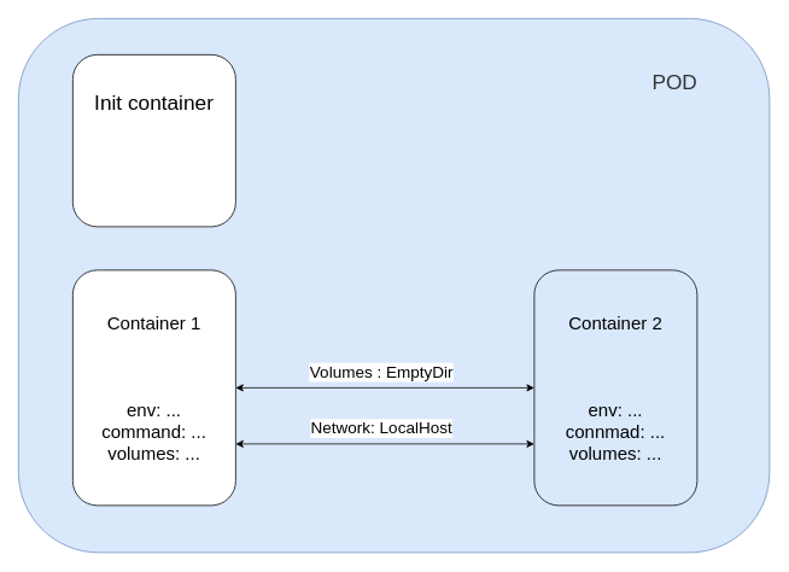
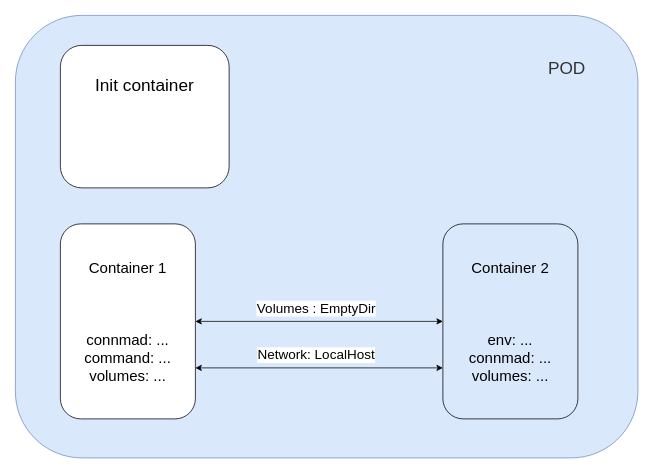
- <mxCell id="9" value="&lt;font style=&quot;font-size: 23px;&quot;&gt;POD&lt;/font&gt;" style="text;html=1;align=center;verticalAlign=middle;resizable=0;points=[];autosize=1;fillColor=none;fontColor=#333333;strokeColor=none;" vertex="1" parent="1"><mxGeometry x="710" y="70" width="70" height="40" as="geometry" /></mxCell>
+ <mxCell id="9" value="&lt;font style=&quot;font-size: 23px;&quot;&gt;POD&lt;/font&gt;" style="text;html=1;align=center;verticalAlign=middle;resizable=0;points=[];autosize=1;fillColor=none;fontColor=#333333;strokeColor=none;" vertex="1" parent="1"><mxGeometry x="720" y="70" width="70" height="40" as="geometry" /></mxCell>
- <mxCell id="10" value="&lt;font style=&quot;font-size: 23px;&quot;&gt;Init container&lt;br&gt;&lt;br&gt;&lt;br&gt;&lt;br&gt;&lt;/font&gt;" style="rounded=1;whiteSpace=wrap;html=1;" vertex="1" parent="1"><mxGeometry x="80" width="180" height="190" as="geometry" y="60" /></mxCell>
+ <mxCell id="10" value="&lt;font style=&quot;font-size: 23px;&quot;&gt;Init container&lt;br&gt;&lt;br&gt;&lt;br&gt;&lt;br&gt;&lt;/font&gt;" style="rounded=1;whiteSpace=wrap;html=1;" vertex="1" parent="1"><mxGeometry x="80" y="60" width="225" height="190" as="geometry" /></mxCell>
- <mxCell id="3" value="&lt;font style=&quot;font-size: 20px;&quot;&gt;Container 1&lt;br&gt;&lt;br&gt;&lt;br&gt;&lt;br&gt;env: ...&lt;br&gt;command: ...&lt;br&gt;volumes: ...&lt;br&gt;&lt;/font&gt;" style="rounded=1;whiteSpace=wrap;html=1;" vertex="1" parent="1"><mxGeometry x="80" y="298" width="180" height="260" as="geometry" /></mxCell>
+ <mxCell id="3" value="&lt;font style=&quot;font-size: 20px;&quot;&gt;Container 1&lt;br&gt;&lt;br&gt;&lt;br&gt;&lt;br&gt;connmad: ...&lt;br&gt;command: ...&lt;br&gt;volumes: ...&lt;br&gt;&lt;/font&gt;" style="rounded=1;whiteSpace=wrap;html=1;" vertex="1" parent="1"><mxGeometry x="80" y="298" width="180" height="260" as="geometry" /></mxCell>
